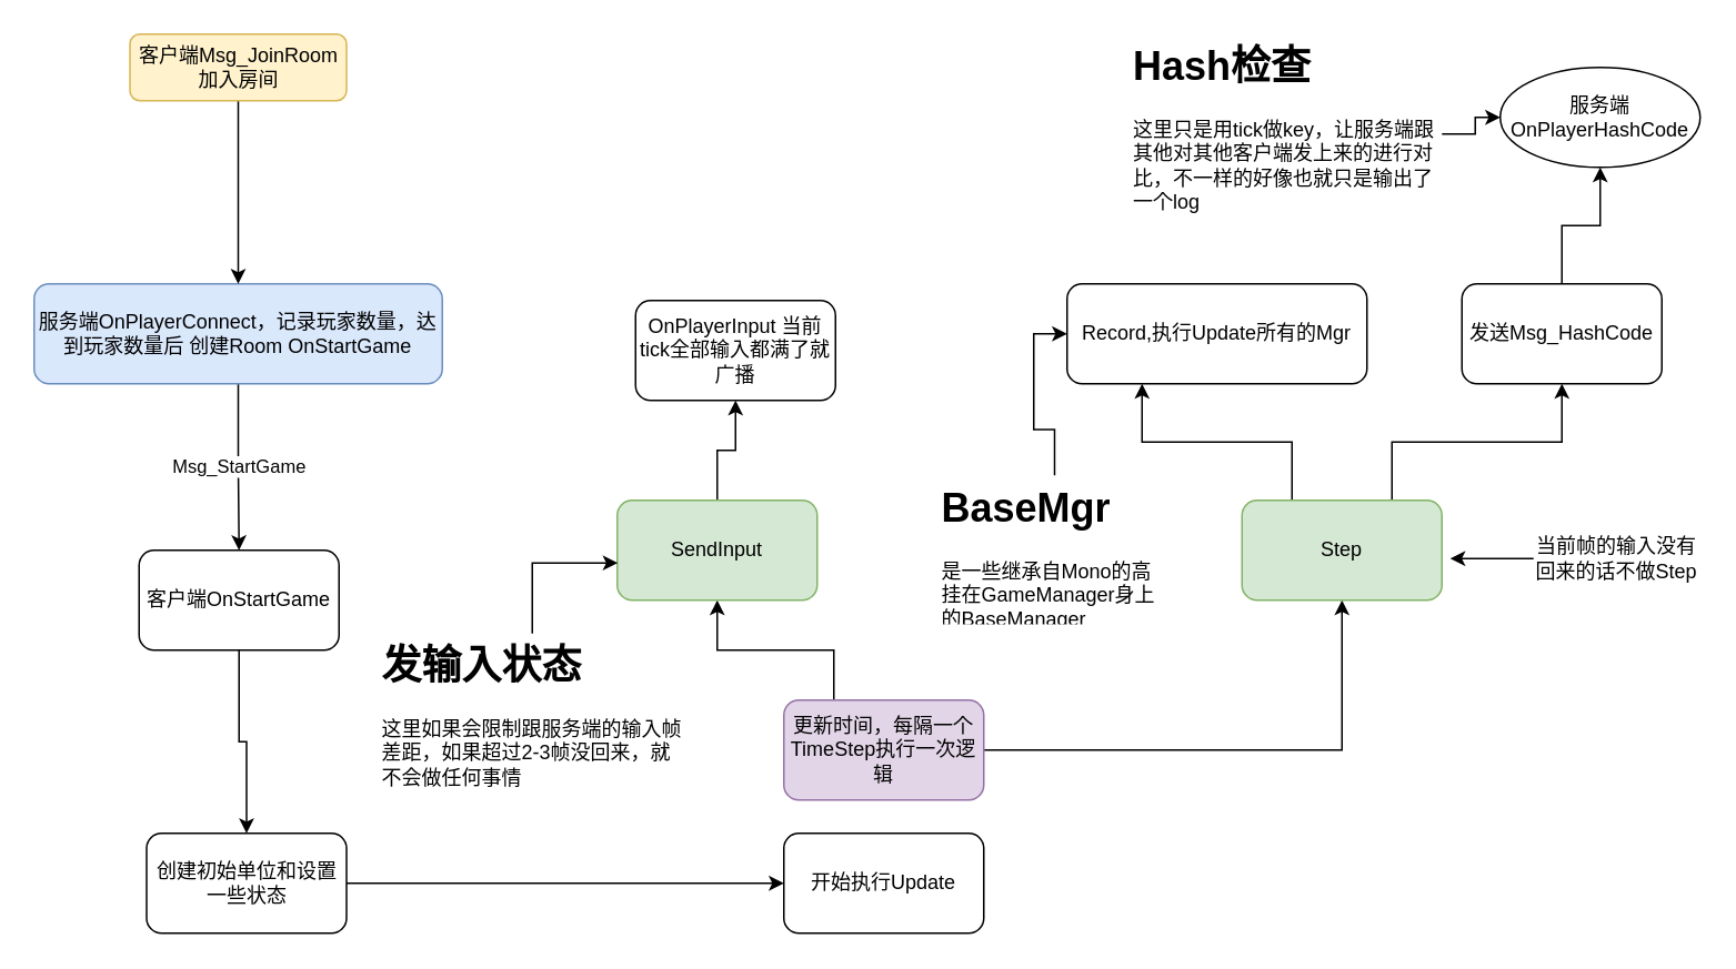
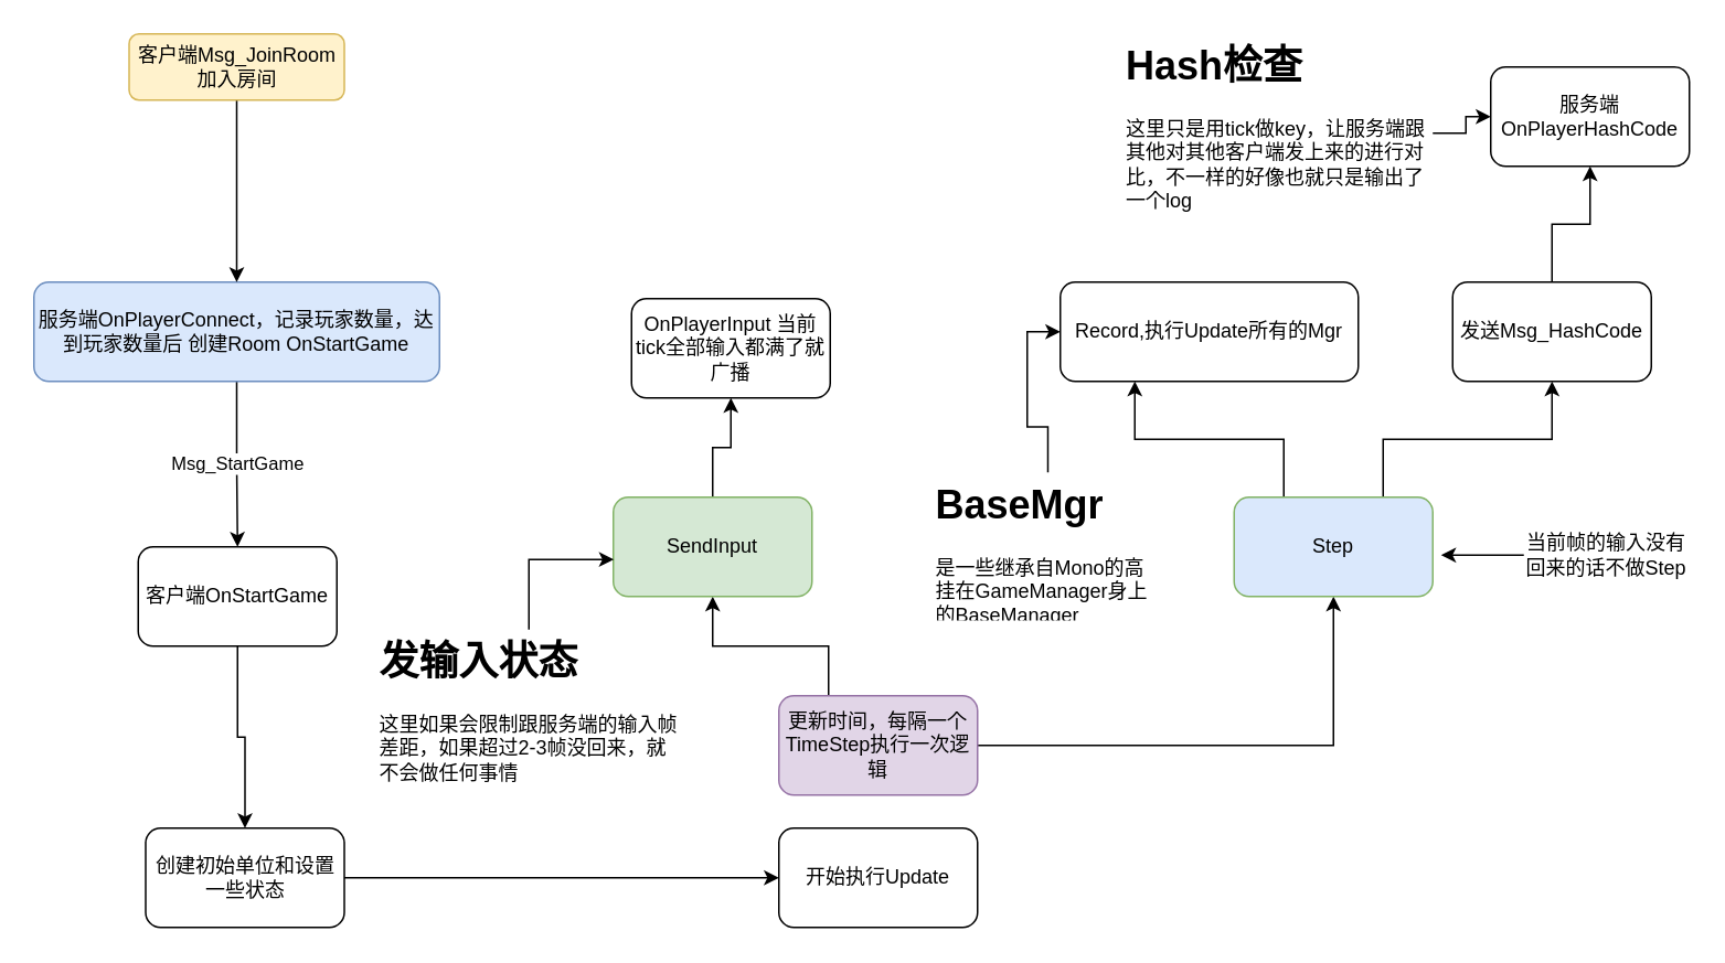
- <mxCell id="26" value="服务端OnPlayerHashCode" style="ellipse;whiteSpace=wrap;html=1;" vertex="1" parent="1"><mxGeometry x="900" y="40" width="120" height="60" as="geometry" /></mxCell>
+ <mxCell id="26" value="服务端OnPlayerHashCode" style="rounded=1;whiteSpace=wrap;html=1;" vertex="1" parent="1"><mxGeometry x="900" y="40" width="120" height="60" as="geometry" /></mxCell>
- <mxCell id="18" value="Step" style="rounded=1;whiteSpace=wrap;html=1;fillColor=#d5e8d4;strokeColor=#82b366;" vertex="1" parent="1"><mxGeometry x="745" y="300" width="120" height="60" as="geometry" /></mxCell>
+ <mxCell id="18" value="Step" style="rounded=1;whiteSpace=wrap;html=1;fillColor=#dae8fc;strokeColor=#82b366;" vertex="1" parent="1"><mxGeometry x="745" y="300" width="120" height="60" as="geometry" /></mxCell>
